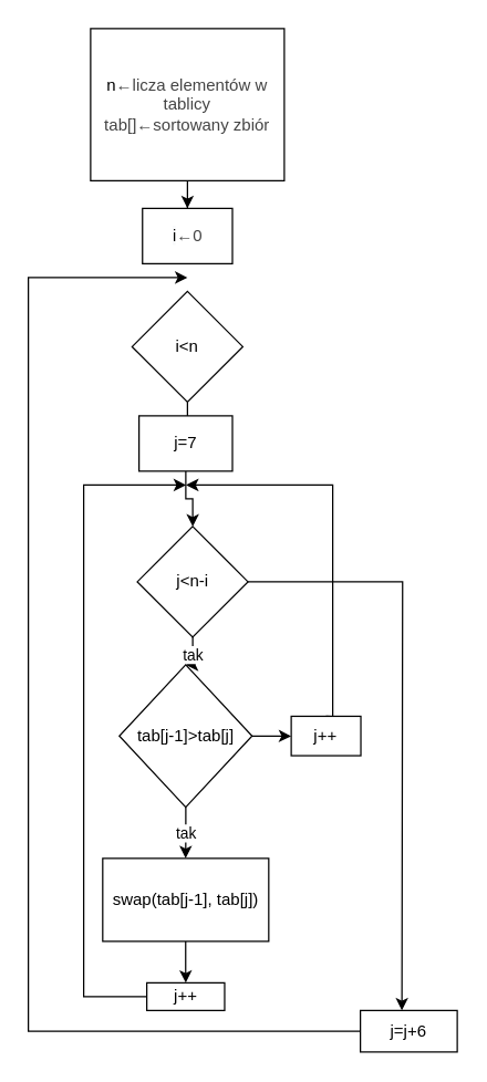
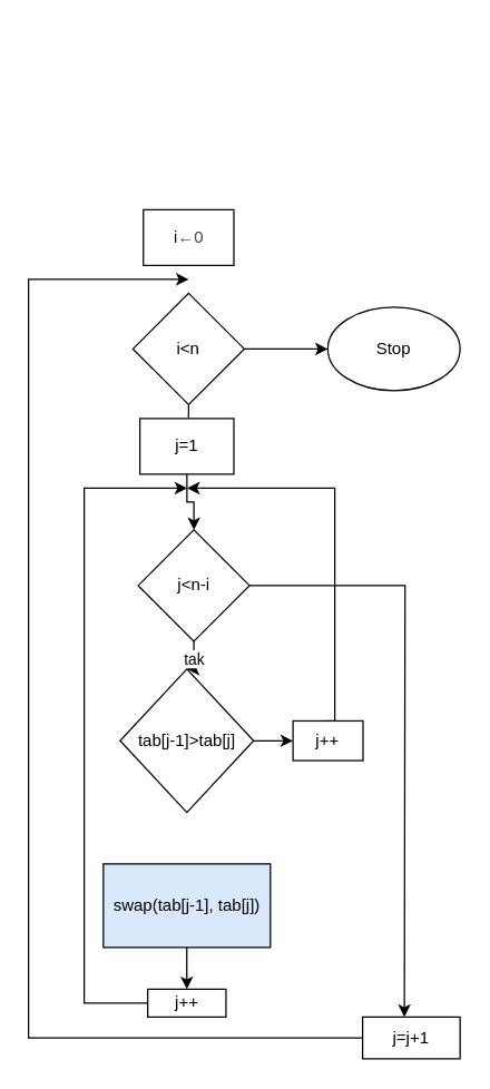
- <mxCell id="3" value="&lt;font style=&quot;font-size: 12px&quot;&gt;n&lt;span style=&quot;color: rgb(68 , 68 , 68) ; font-family: &amp;#34;ubuntu&amp;#34; , &amp;#34;arial&amp;#34; , sans-serif ; background-color: rgb(255 , 255 , 255)&quot;&gt;←licza elementów w tablicy&lt;br&gt;tab[]&lt;/span&gt;&lt;span style=&quot;color: rgb(68 , 68 , 68) ; font-family: &amp;#34;ubuntu&amp;#34; , &amp;#34;arial&amp;#34; , sans-serif ; background-color: rgb(255 , 255 , 255)&quot;&gt;←sortowany zbiór&lt;/span&gt;&lt;span style=&quot;color: rgb(68 , 68 , 68) ; font-family: &amp;#34;ubuntu&amp;#34; , &amp;#34;arial&amp;#34; , sans-serif ; background-color: rgb(255 , 255 , 255)&quot;&gt;&lt;br&gt;&lt;/span&gt;&lt;/font&gt;" style="whiteSpace=wrap;html=1;" vertex="1" parent="1"><mxGeometry x="65" y="20" width="140" height="110" as="geometry" /></mxCell>
- <mxCell id="2" value="" style="edgeStyle=orthogonalEdgeStyle;rounded=0;orthogonalLoop=1;jettySize=auto;html=1;" edge="1" parent="1" source="3" target="4"><mxGeometry relative="1" as="geometry"><mxPoint x="135" y="170" as="targetPoint" /></mxGeometry></mxCell>
+ <mxCell id="6" value="" style="edgeStyle=orthogonalEdgeStyle;rounded=0;orthogonalLoop=1;jettySize=auto;html=1;" edge="1" parent="1" source="7" target="24"><mxGeometry relative="1" as="geometry" /></mxCell>
+ <mxCell id="24" value="Stop" style="ellipse;whiteSpace=wrap;html=1;rounded=0;" vertex="1" parent="1"><mxGeometry x="235" y="220" width="95" height="60" as="geometry" /></mxCell>
- <mxCell id="9" value="j=7" style="rounded=0;whiteSpace=wrap;html=1;" vertex="1" parent="1"><mxGeometry x="100" y="300" width="67.5" height="40" as="geometry" /></mxCell>
+ <mxCell id="9" value="j=1" style="rounded=0;whiteSpace=wrap;html=1;" vertex="1" parent="1"><mxGeometry x="100" y="300" width="67.5" height="40" as="geometry" /></mxCell>
- <mxCell id="13" value="tak" style="edgeStyle=orthogonalEdgeStyle;rounded=0;orthogonalLoop=1;jettySize=auto;html=1;" edge="1" parent="1" source="15" target="17"><mxGeometry relative="1" as="geometry" /></mxCell>
- <mxCell id="17" value="swap(tab[j-1], tab[j])" style="whiteSpace=wrap;html=1;rounded=0;" vertex="1" parent="1"><mxGeometry x="73.745" y="620" width="120" height="60" as="geometry" /></mxCell>
+ <mxCell id="17" value="swap(tab[j-1], tab[j])" style="whiteSpace=wrap;html=1;rounded=0;fillColor=#dae8fc;" vertex="1" parent="1"><mxGeometry x="73.745" y="620" width="120" height="60" as="geometry" /></mxCell>
- <mxCell id="23" value="j=j+6" style="rounded=0;whiteSpace=wrap;html=1;" vertex="1" parent="1"><mxGeometry x="260" y="730" width="70" height="30" as="geometry" /></mxCell>
+ <mxCell id="23" value="j=j+1" style="rounded=0;whiteSpace=wrap;html=1;" vertex="1" parent="1"><mxGeometry x="260" y="730" width="70" height="30" as="geometry" /></mxCell>
